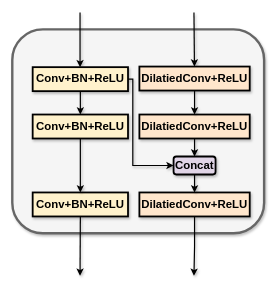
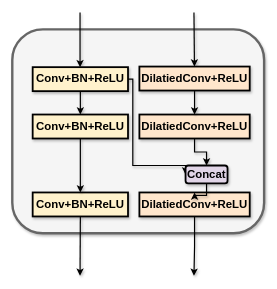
- <mxCell id="17" value="Concat" style="rounded=1;whiteSpace=wrap;html=1;strokeWidth=3;shadow=1;fillColor=#e1d5e7;strokeColor=#000000;fontSize=19;fontStyle=1" parent="1" vertex="1"><mxGeometry x="289" y="260" width="70" height="30" as="geometry" /></mxCell>
+ <mxCell id="17" value="Concat" style="rounded=1;whiteSpace=wrap;html=1;strokeWidth=3;shadow=1;fillColor=#e1d5e7;strokeColor=#000000;fontSize=19;fontStyle=1" parent="1" vertex="1"><mxGeometry x="309" y="275" width="70" height="30" as="geometry" /></mxCell>
